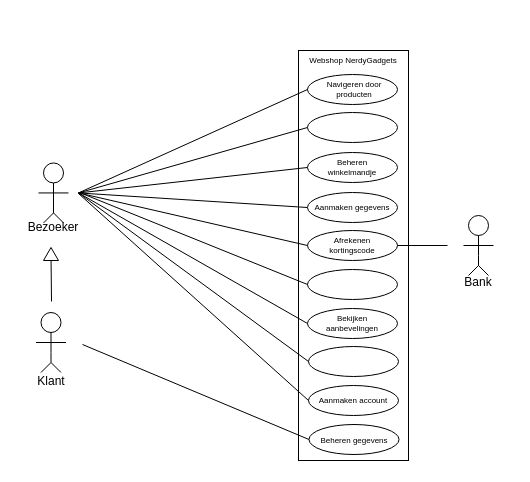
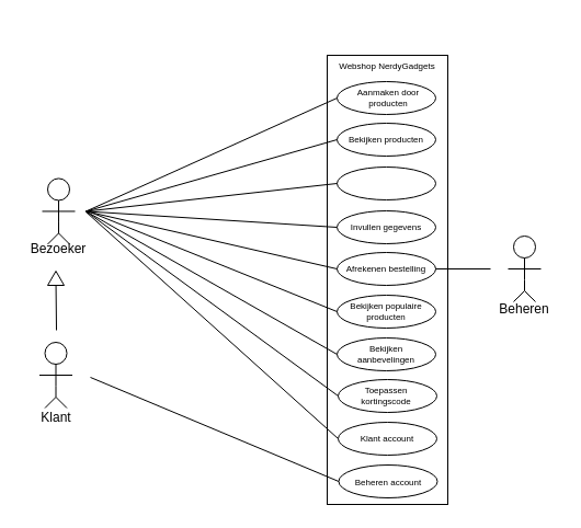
- <mxCell id="8" value="Navigeren door producten" style="text;html=1;strokeColor=none;fillColor=none;align=center;verticalAlign=middle;whiteSpace=wrap;rounded=0;fontSize=8;" parent="1" vertex="1"><mxGeometry x="313.5" y="74" width="80" height="30" as="geometry" /></mxCell>
+ <mxCell id="8" value="Aanmaken door producten" style="text;html=1;strokeColor=none;fillColor=none;align=center;verticalAlign=middle;whiteSpace=wrap;rounded=0;fontSize=8;" parent="1" vertex="1"><mxGeometry x="313.5" y="74" width="80" height="30" as="geometry" /></mxCell>
+ <mxCell id="6" value="Bekijken producten" style="text;html=1;strokeColor=none;fillColor=none;align=center;verticalAlign=middle;whiteSpace=wrap;rounded=0;fontSize=8;" parent="1" vertex="1"><mxGeometry x="312" y="112" width="80" height="30" as="geometry" /></mxCell>
- <mxCell id="11" value="Beheren winkelmandje" style="text;html=1;strokeColor=none;fillColor=none;align=center;verticalAlign=middle;whiteSpace=wrap;rounded=0;fontSize=8;" parent="1" vertex="1"><mxGeometry x="312" y="152.45" width="80" height="30" as="geometry" /></mxCell>
- <mxCell id="48" value="Aanmaken gegevens" style="text;html=1;strokeColor=none;fillColor=none;align=center;verticalAlign=middle;whiteSpace=wrap;rounded=0;fontSize=8;" vertex="1" parent="1"><mxGeometry x="312" y="192" width="80" height="30" as="geometry" /></mxCell>
+ <mxCell id="48" value="Invullen gegevens" style="text;html=1;strokeColor=none;fillColor=none;align=center;verticalAlign=middle;whiteSpace=wrap;rounded=0;fontSize=8;" vertex="1" parent="1"><mxGeometry x="312" y="192" width="80" height="30" as="geometry" /></mxCell>
- <mxCell id="22" value="Afrekenen kortingscode" style="text;html=1;strokeColor=none;fillColor=none;align=center;verticalAlign=middle;whiteSpace=wrap;rounded=0;fontSize=8;" parent="1" vertex="1"><mxGeometry x="312" y="230" width="80" height="30" as="geometry" /></mxCell>
+ <mxCell id="22" value="Afrekenen bestelling" style="text;html=1;strokeColor=none;fillColor=none;align=center;verticalAlign=middle;whiteSpace=wrap;rounded=0;fontSize=8;" parent="1" vertex="1"><mxGeometry x="312" y="230" width="80" height="30" as="geometry" /></mxCell>
- <mxCell id="24" value="Bank" style="text;html=1;strokeColor=none;fillColor=none;align=center;verticalAlign=middle;whiteSpace=wrap;rounded=0;" vertex="1" parent="1"><mxGeometry x="448" y="267" width="60" height="30" as="geometry" /></mxCell>
+ <mxCell id="24" value="Beheren" style="text;html=1;strokeColor=none;fillColor=none;align=center;verticalAlign=middle;whiteSpace=wrap;rounded=0;" vertex="1" parent="1"><mxGeometry x="448" y="267" width="60" height="30" as="geometry" /></mxCell>
+ <mxCell id="44" value="Bekijken populaire producten" style="text;html=1;strokeColor=none;fillColor=none;align=center;verticalAlign=middle;whiteSpace=wrap;rounded=0;fontSize=8;" vertex="1" parent="1"><mxGeometry x="312" y="269" width="80" height="30" as="geometry" /></mxCell>
+ <mxCell id="20" value="Toepassen kortingscode" style="text;html=1;strokeColor=none;fillColor=none;align=center;verticalAlign=middle;whiteSpace=wrap;rounded=0;fontSize=8;" parent="1" vertex="1"><mxGeometry x="312" y="346" width="80" height="30" as="geometry" /></mxCell>
- <mxCell id="14" value="&lt;div&gt;Aanmaken account&lt;br&gt;&lt;/div&gt;" style="text;html=1;strokeColor=none;fillColor=none;align=center;verticalAlign=middle;whiteSpace=wrap;rounded=0;fontSize=8;" parent="1" vertex="1"><mxGeometry x="313" y="385" width="80" height="30" as="geometry" /></mxCell>
+ <mxCell id="14" value="&lt;div&gt;Klant account&lt;br&gt;&lt;/div&gt;" style="text;html=1;strokeColor=none;fillColor=none;align=center;verticalAlign=middle;whiteSpace=wrap;rounded=0;fontSize=8;" parent="1" vertex="1"><mxGeometry x="313" y="385" width="80" height="30" as="geometry" /></mxCell>
- <mxCell id="52" value="&lt;font style=&quot;font-size: 8px;&quot;&gt;Beheren gegevens&lt;/font&gt;" style="ellipse;whiteSpace=wrap;html=1;" vertex="1" parent="1"><mxGeometry x="308.5" y="424" width="90" height="30" as="geometry" /></mxCell>
+ <mxCell id="52" value="&lt;font style=&quot;font-size: 8px;&quot;&gt;Beheren account&lt;/font&gt;" style="ellipse;whiteSpace=wrap;html=1;" vertex="1" parent="1"><mxGeometry x="308.5" y="424" width="90" height="30" as="geometry" /></mxCell>
